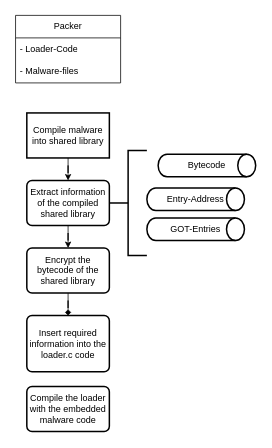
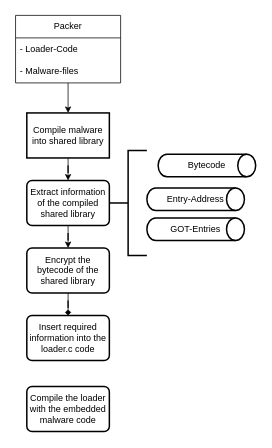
+ <mxCell id="2" value="" style="edgeStyle=orthogonalEdgeStyle;rounded=0;orthogonalLoop=1;jettySize=auto;html=1;" edge="1" parent="1" source="3" target="7"><mxGeometry relative="1" as="geometry" /></mxCell>
- <mxCell id="12" value="Insert required information into the loader.c code" style="rounded=1;whiteSpace=wrap;html=1;absoluteArcSize=1;arcSize=14;strokeWidth=2;" vertex="1" parent="1"><mxGeometry x="35" y="420" width="110" height="75" as="geometry" /></mxCell>
+ <mxCell id="12" value="Insert required information into the loader.c code" style="rounded=1;whiteSpace=wrap;html=1;absoluteArcSize=1;arcSize=14;strokeWidth=2;" vertex="1" parent="1"><mxGeometry x="35" y="420" width="110" height="60" as="geometry" /></mxCell>
